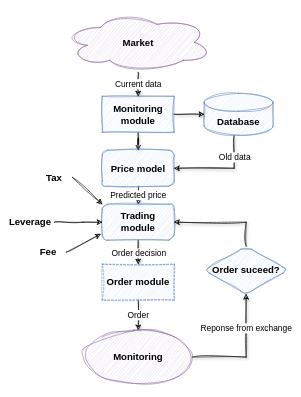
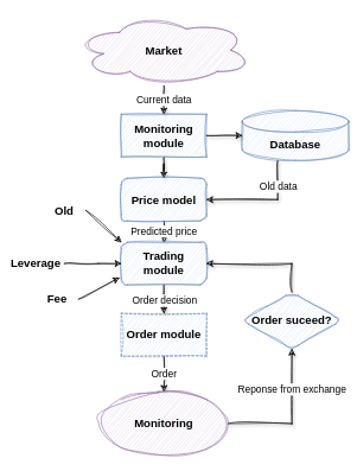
- <mxCell id="10" value="&lt;font style=&quot;font-size: 16px;&quot;&gt;Database&lt;/font&gt;" style="shape=cylinder3;whiteSpace=wrap;html=1;boundedLbl=1;backgroundOutline=1;size=15;sketch=1;curveFitting=1;jiggle=2;fillColor=#dae8fc;strokeColor=#6c8ebf;fontStyle=1" vertex="1" parent="1"><mxGeometry x="340" y="155" width="115" height="70" as="geometry" /></mxCell>
+ <mxCell id="10" value="&lt;font style=&quot;font-size: 16px;&quot;&gt;Database&lt;/font&gt;" style="shape=cylinder3;whiteSpace=wrap;html=1;boundedLbl=1;backgroundOutline=1;size=15;sketch=1;curveFitting=1;jiggle=2;fillColor=#dae8fc;strokeColor=#6c8ebf;fontStyle=1" vertex="1" parent="1"><mxGeometry x="340" y="155" width="150" height="70" as="geometry" /></mxCell>
- <mxCell id="4" style="edgeStyle=orthogonalEdgeStyle;rounded=0;orthogonalLoop=1;jettySize=auto;html=1;sketch=1;curveFitting=1;jiggle=2;shadow=1;endArrow=open;" edge="1" parent="1" source="5" target="7"><mxGeometry relative="1" as="geometry" /></mxCell>
+ <mxCell id="4" style="edgeStyle=orthogonalEdgeStyle;rounded=0;orthogonalLoop=1;jettySize=auto;html=1;sketch=1;curveFitting=1;jiggle=2;shadow=1;" edge="1" parent="1" source="5" target="7"><mxGeometry relative="1" as="geometry" /></mxCell>
- <mxCell id="26" value="&lt;font style=&quot;font-size: 16px;&quot;&gt;Tax&lt;/font&gt;" style="text;html=1;align=center;verticalAlign=middle;whiteSpace=wrap;rounded=0;fontStyle=1" vertex="1" parent="1"><mxGeometry x="60" y="280" width="60" height="30" as="geometry" /></mxCell>
+ <mxCell id="26" value="&lt;font style=&quot;font-size: 16px;&quot;&gt;Old&lt;/font&gt;" style="text;html=1;align=center;verticalAlign=middle;whiteSpace=wrap;rounded=0;fontStyle=1" vertex="1" parent="1"><mxGeometry x="60" y="280" width="60" height="30" as="geometry" /></mxCell>
